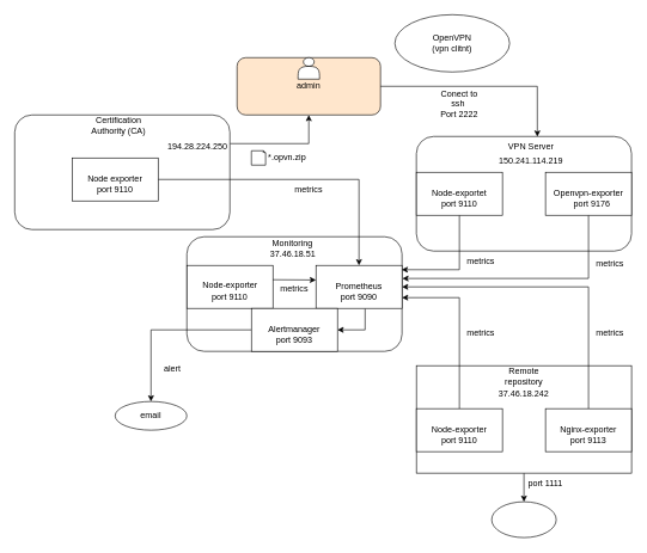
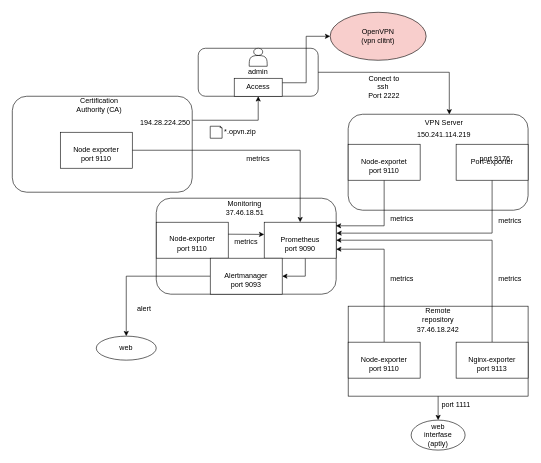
- <mxCell id="38" value="OpenVPN&lt;br&gt;(vpn clitnt)" style="ellipse;whiteSpace=wrap;html=1;" parent="1" vertex="1"><mxGeometry x="550" y="20" width="160" height="80" as="geometry" /></mxCell>
+ <mxCell id="38" value="OpenVPN&lt;br&gt;(vpn clitnt)" style="ellipse;whiteSpace=wrap;html=1;fillColor=#f8cecc;" parent="1" vertex="1"><mxGeometry x="550" y="20" width="160" height="80" as="geometry" /></mxCell>
- <mxCell id="33" value="admin" style="rounded=1;whiteSpace=wrap;html=1;fillColor=#ffe6cc;" parent="1" vertex="1"><mxGeometry x="330" y="80" width="200" height="80" as="geometry" /></mxCell>
+ <mxCell id="33" value="admin" style="rounded=1;whiteSpace=wrap;html=1;" parent="1" vertex="1"><mxGeometry x="330" y="80" width="200" height="80" as="geometry" /></mxCell>
+ <mxCell id="39" style="edgeStyle=orthogonalEdgeStyle;rounded=0;orthogonalLoop=1;jettySize=auto;html=1;exitX=1;exitY=0.25;exitDx=0;exitDy=0;entryX=0;entryY=0.5;entryDx=0;entryDy=0;" parent="1" source="40" target="38" edge="1"><mxGeometry relative="1" as="geometry" /></mxCell>
+ <mxCell id="40" value="Aсcess" style="rounded=0;whiteSpace=wrap;html=1;" parent="1" vertex="1"><mxGeometry x="390" y="130" width="80" height="30" as="geometry" /></mxCell>
- <mxCell id="25" value="Openvpn-exporter" style="rounded=0;whiteSpace=wrap;html=1;" parent="1" vertex="1"><mxGeometry x="760" y="240" width="120" height="60" as="geometry" /></mxCell>
+ <mxCell id="25" value="Port-exporter" style="rounded=0;whiteSpace=wrap;html=1;" parent="1" vertex="1"><mxGeometry x="760" y="240" width="120" height="60" as="geometry" /></mxCell>
- <mxCell id="45" value="port 9176" style="text;html=1;align=center;verticalAlign=middle;whiteSpace=wrap;rounded=0;" parent="1" vertex="1"><mxGeometry x="795" y="270" width="60" height="30" as="geometry" /></mxCell>
+ <mxCell id="45" value="port 9176" style="text;html=1;align=center;verticalAlign=middle;whiteSpace=wrap;rounded=0;" parent="1" vertex="1"><mxGeometry x="795" y="250" width="60" height="30" as="geometry" /></mxCell>
- <mxCell id="14" value="email" style="text;html=1;align=center;verticalAlign=middle;whiteSpace=wrap;rounded=0;" parent="1" vertex="1"><mxGeometry x="180" y="565" width="60" height="30" as="geometry" /></mxCell>
+ <mxCell id="14" value="web" style="text;html=1;align=center;verticalAlign=middle;whiteSpace=wrap;rounded=0;" parent="1" vertex="1"><mxGeometry x="180" y="565" width="60" height="30" as="geometry" /></mxCell>
+ <mxCell id="48" value="web interfase&lt;br&gt;(aptly)" style="text;html=1;align=center;verticalAlign=middle;whiteSpace=wrap;rounded=0;" parent="1" vertex="1"><mxGeometry x="700" y="710" width="60" height="30" as="geometry" /></mxCell>
